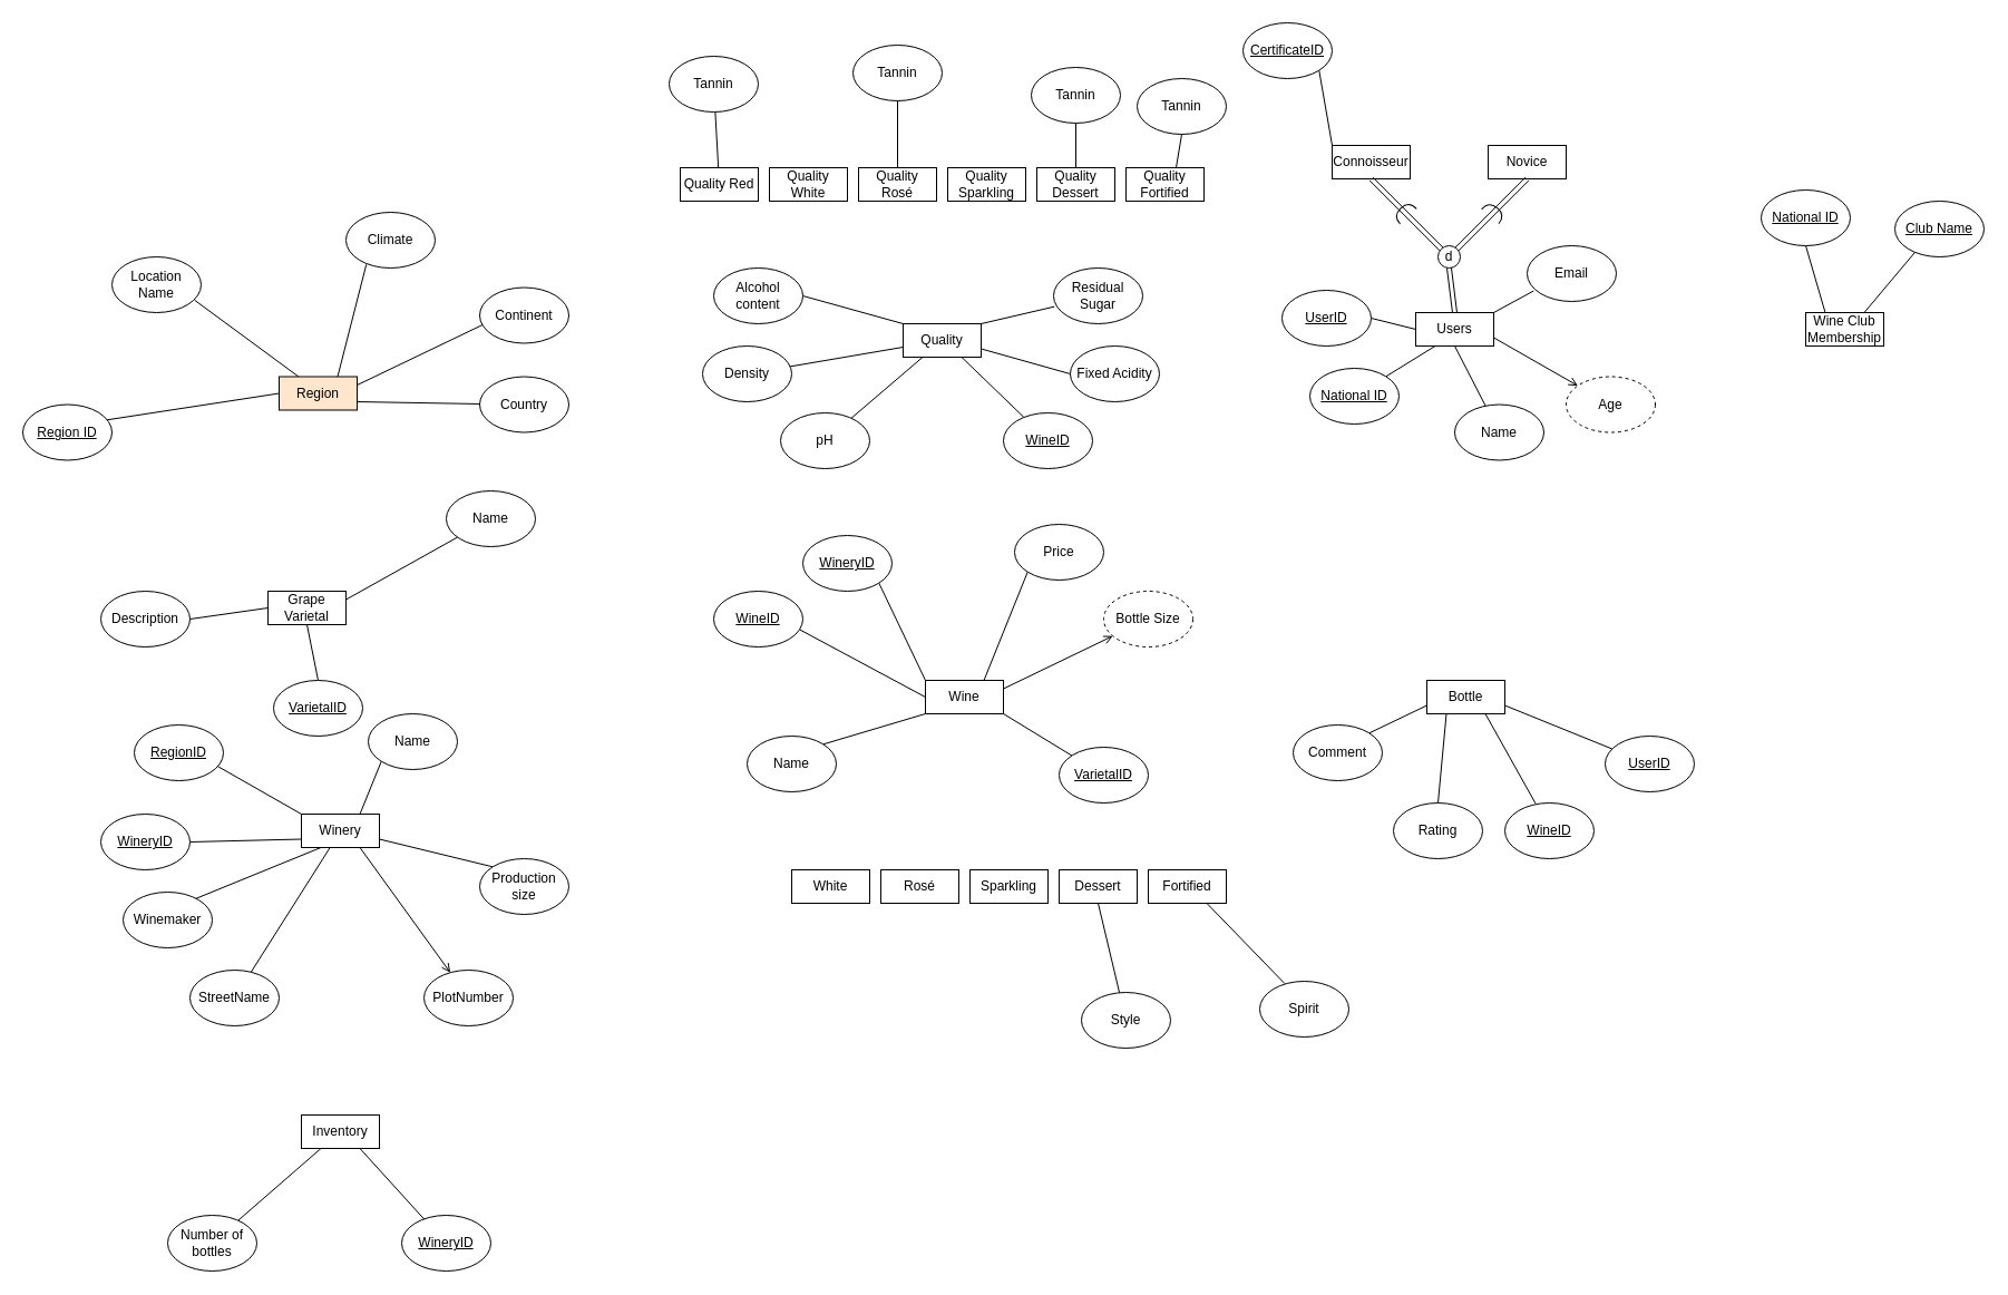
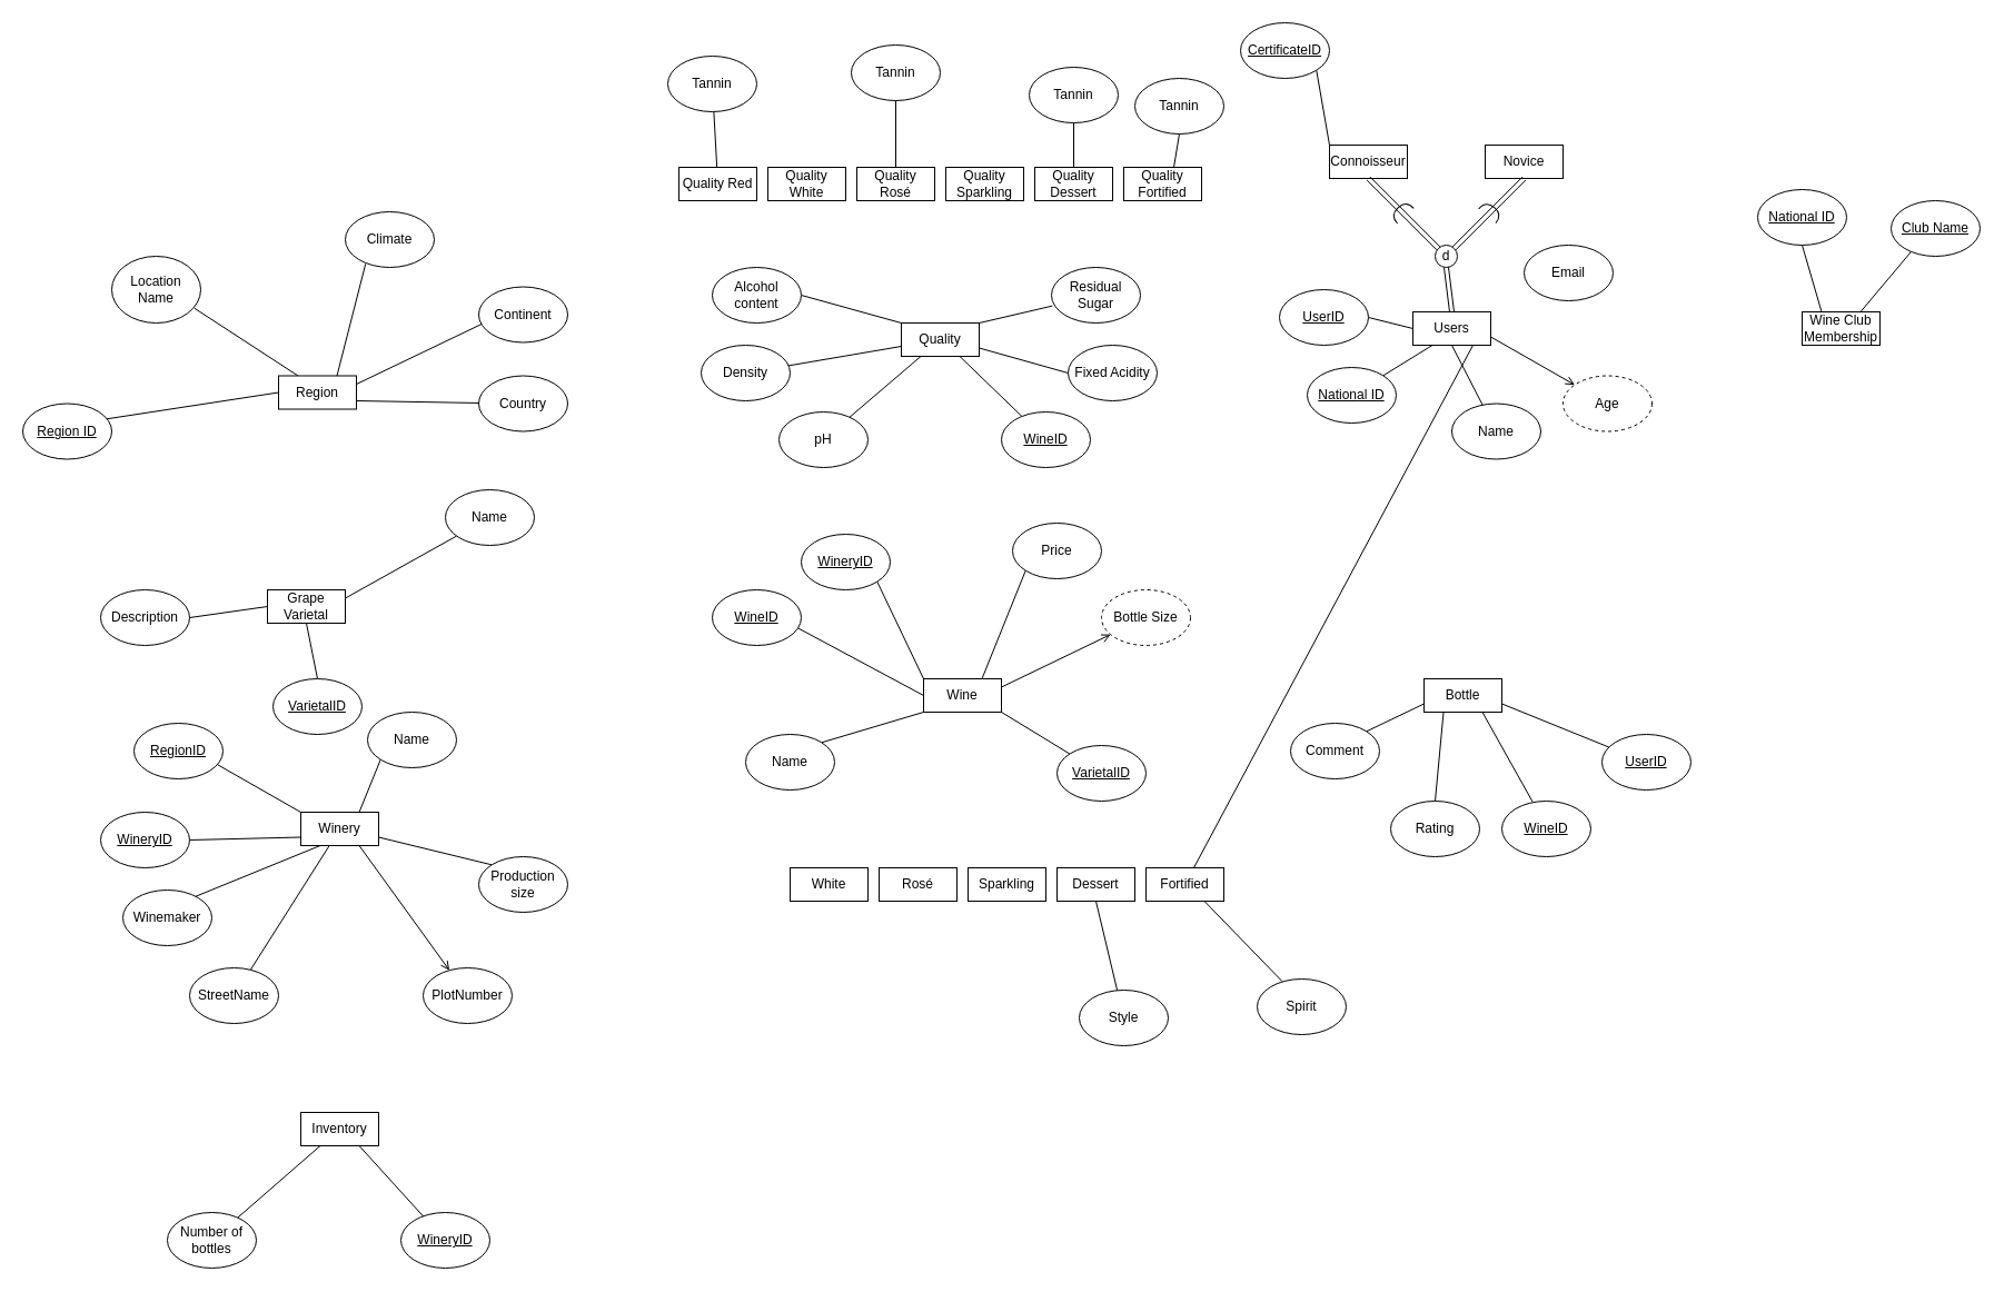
- <mxCell id="66" value="&lt;span class=&quot;custom-cursor-default-hover&quot;&gt;Location Name&lt;/span&gt;" style="ellipse;whiteSpace=wrap;html=1;" parent="1" vertex="1"><mxGeometry x="100" y="230" width="80" height="50" as="geometry" /></mxCell>
+ <mxCell id="66" value="&lt;span class=&quot;custom-cursor-default-hover&quot;&gt;Location Name&lt;/span&gt;" style="ellipse;whiteSpace=wrap;html=1;" parent="1" vertex="1"><mxGeometry x="100" y="230" width="80" height="60" as="geometry" /></mxCell>
- <mxCell id="2" style="edgeStyle=none;rounded=0;orthogonalLoop=1;jettySize=auto;html=1;exitX=1;exitY=0;exitDx=0;exitDy=0;entryX=0.073;entryY=0.81;entryDx=0;entryDy=0;entryPerimeter=0;endArrow=none;endFill=0;" parent="1" source="7" target="84" edge="1"><mxGeometry relative="1" as="geometry" /></mxCell>
+ <mxCell id="2" style="edgeStyle=none;rounded=0;orthogonalLoop=1;jettySize=auto;html=1;exitX=1;exitY=0;exitDx=0;exitDy=0;endArrow=none;endFill=0;" parent="1" source="7" target="46" edge="1"><mxGeometry relative="1" as="geometry" /></mxCell>
- <mxCell id="39" value="Region" style="rounded=0;whiteSpace=wrap;html=1;fillColor=#ffe6cc;" parent="1" vertex="1"><mxGeometry x="250" y="337.5" width="70" height="30" as="geometry" /></mxCell>
+ <mxCell id="39" value="Region" style="rounded=0;whiteSpace=wrap;html=1;" parent="1" vertex="1"><mxGeometry x="250" y="337.5" width="70" height="30" as="geometry" /></mxCell>
